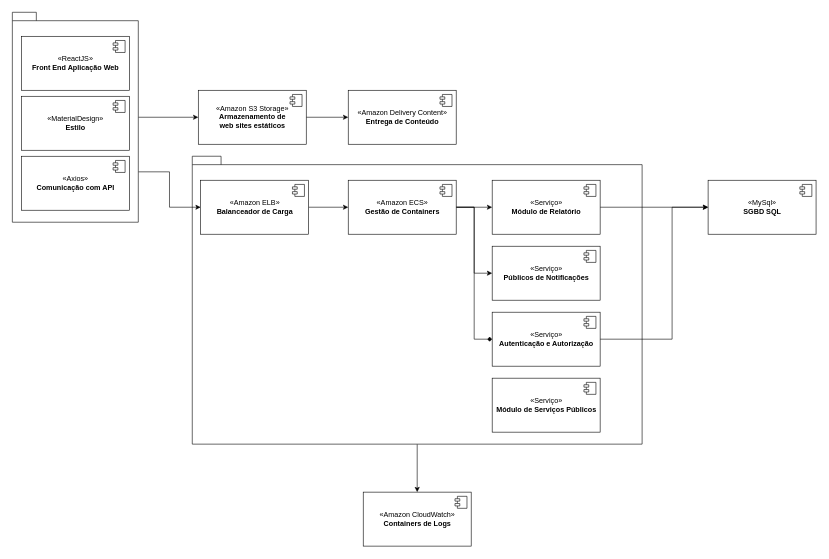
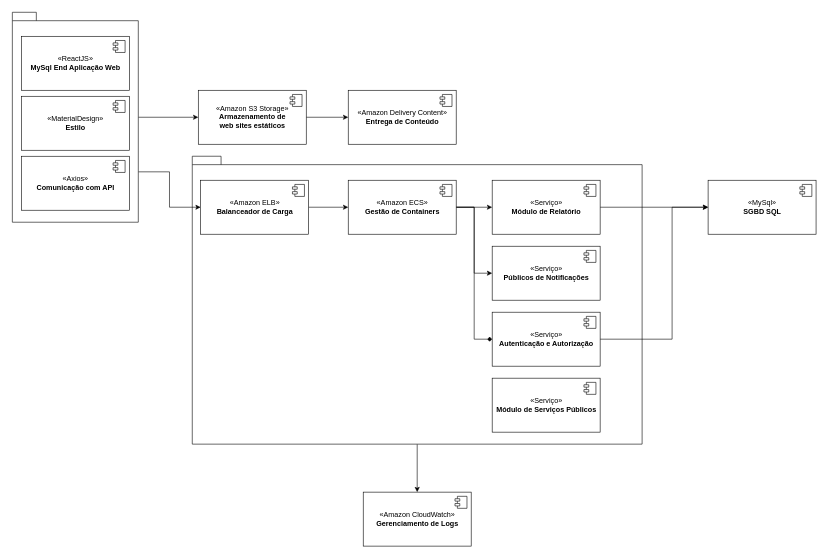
- <mxCell id="7" value="«ReactJS»&lt;br&gt;&lt;b&gt;Front End Aplicação Web&lt;/b&gt;" style="html=1;dropTarget=0;" vertex="1" parent="1"><mxGeometry x="35" y="60" width="180" height="90" as="geometry" /></mxCell>
+ <mxCell id="7" value="«ReactJS»&lt;br&gt;&lt;b&gt;MySql End Aplicação Web&lt;/b&gt;" style="html=1;dropTarget=0;" vertex="1" parent="1"><mxGeometry x="35" y="60" width="180" height="90" as="geometry" /></mxCell>
- <mxCell id="38" value="«Amazon CloudWatch»&lt;br&gt;&lt;b&gt;Containers de Logs&lt;/b&gt;" style="html=1;dropTarget=0;" vertex="1" parent="1"><mxGeometry x="605" y="820" width="180" height="90" as="geometry" /></mxCell>
+ <mxCell id="38" value="«Amazon CloudWatch»&lt;br&gt;&lt;b&gt;Gerenciamento de Logs&lt;/b&gt;" style="html=1;dropTarget=0;" vertex="1" parent="1"><mxGeometry x="605" y="820" width="180" height="90" as="geometry" /></mxCell>
